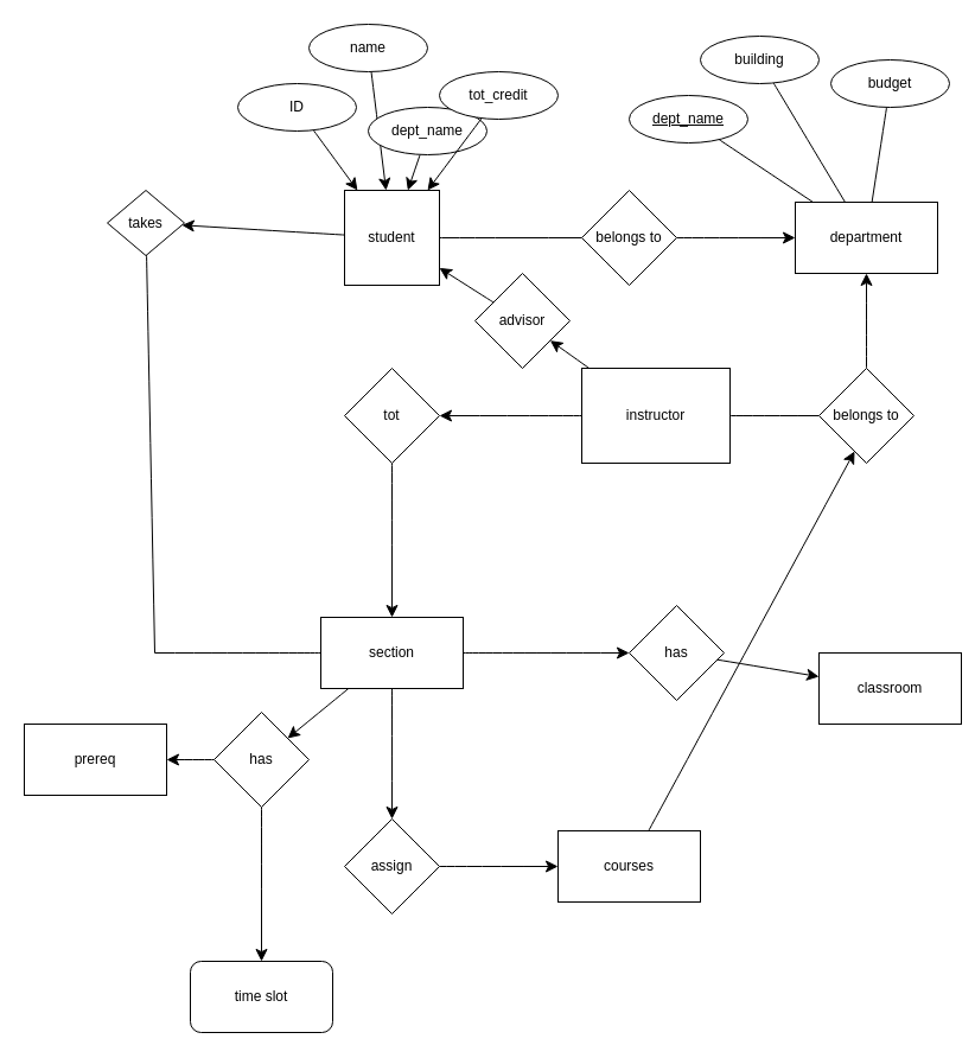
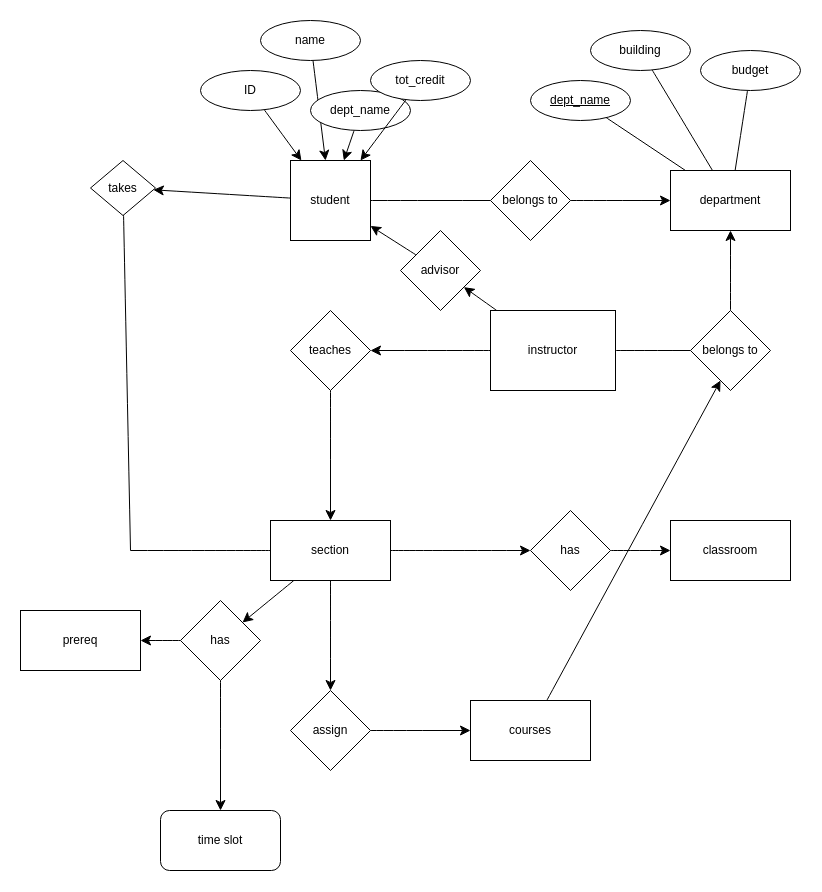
- <mxCell id="15" value="tot" style="rhombus;whiteSpace=wrap;html=1;" vertex="1" parent="1"><mxGeometry x="290" y="310" width="80" height="80" as="geometry" /></mxCell>
+ <mxCell id="15" value="teaches" style="rhombus;whiteSpace=wrap;html=1;" vertex="1" parent="1"><mxGeometry x="290" y="310" width="80" height="80" as="geometry" /></mxCell>
- <mxCell id="25" value="&lt;div&gt;classroom&lt;/div&gt;" style="whiteSpace=wrap;html=1;" vertex="1" parent="1"><mxGeometry x="690" y="550" width="120" height="60" as="geometry" /></mxCell>
+ <mxCell id="25" value="&lt;div&gt;classroom&lt;/div&gt;" style="whiteSpace=wrap;html=1;" vertex="1" parent="1"><mxGeometry x="670" y="520" width="120" height="60" as="geometry" /></mxCell>
